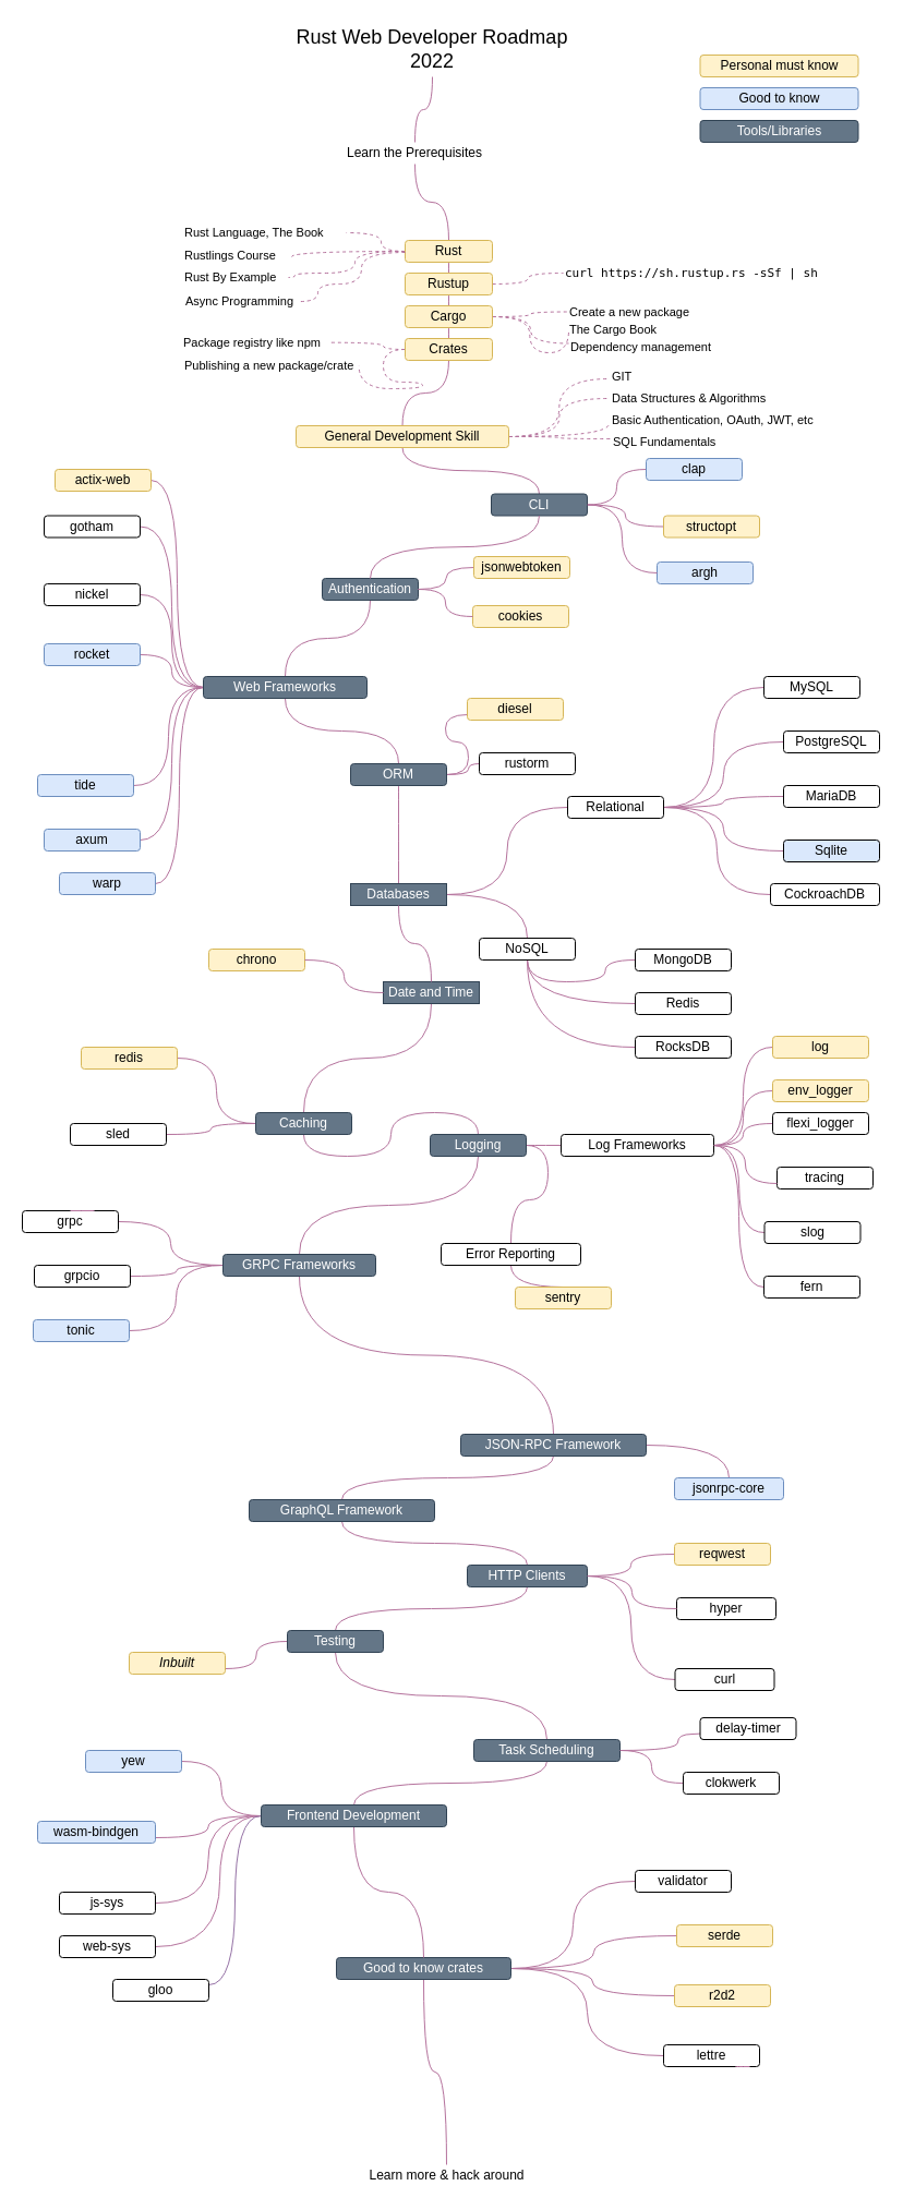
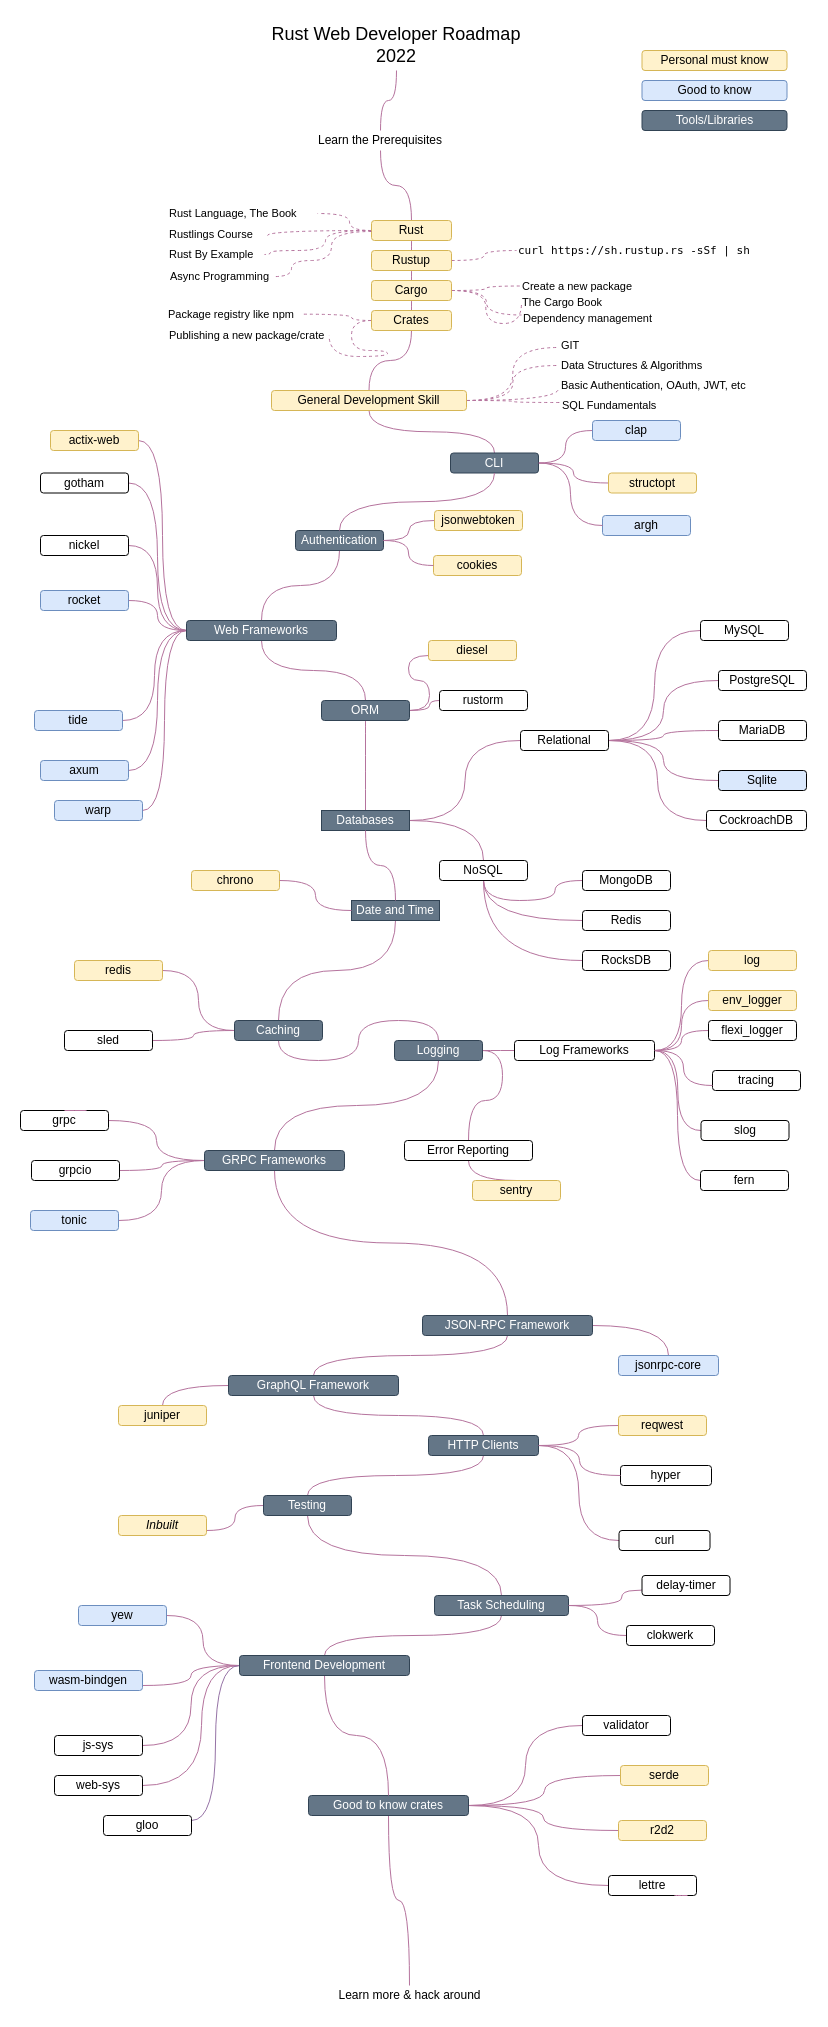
+ <mxCell id="116" style="edgeStyle=orthogonalEdgeStyle;curved=1;jumpSize=6;orthogonalLoop=1;jettySize=auto;html=1;exitX=0;exitY=0.5;exitDx=0;exitDy=0;endArrow=none;endFill=0;strokeColor=#B5739D;" parent="1" source="117" target="118" edge="1"><mxGeometry relative="1" as="geometry" /></mxCell>
+ <mxCell id="118" value="juniper" style="rounded=1;whiteSpace=wrap;html=1;fillColor=#fff2cc;strokeColor=#d6b656;" parent="1" vertex="1"><mxGeometry x="118" y="1405" width="88" height="20" as="geometry" /></mxCell>
